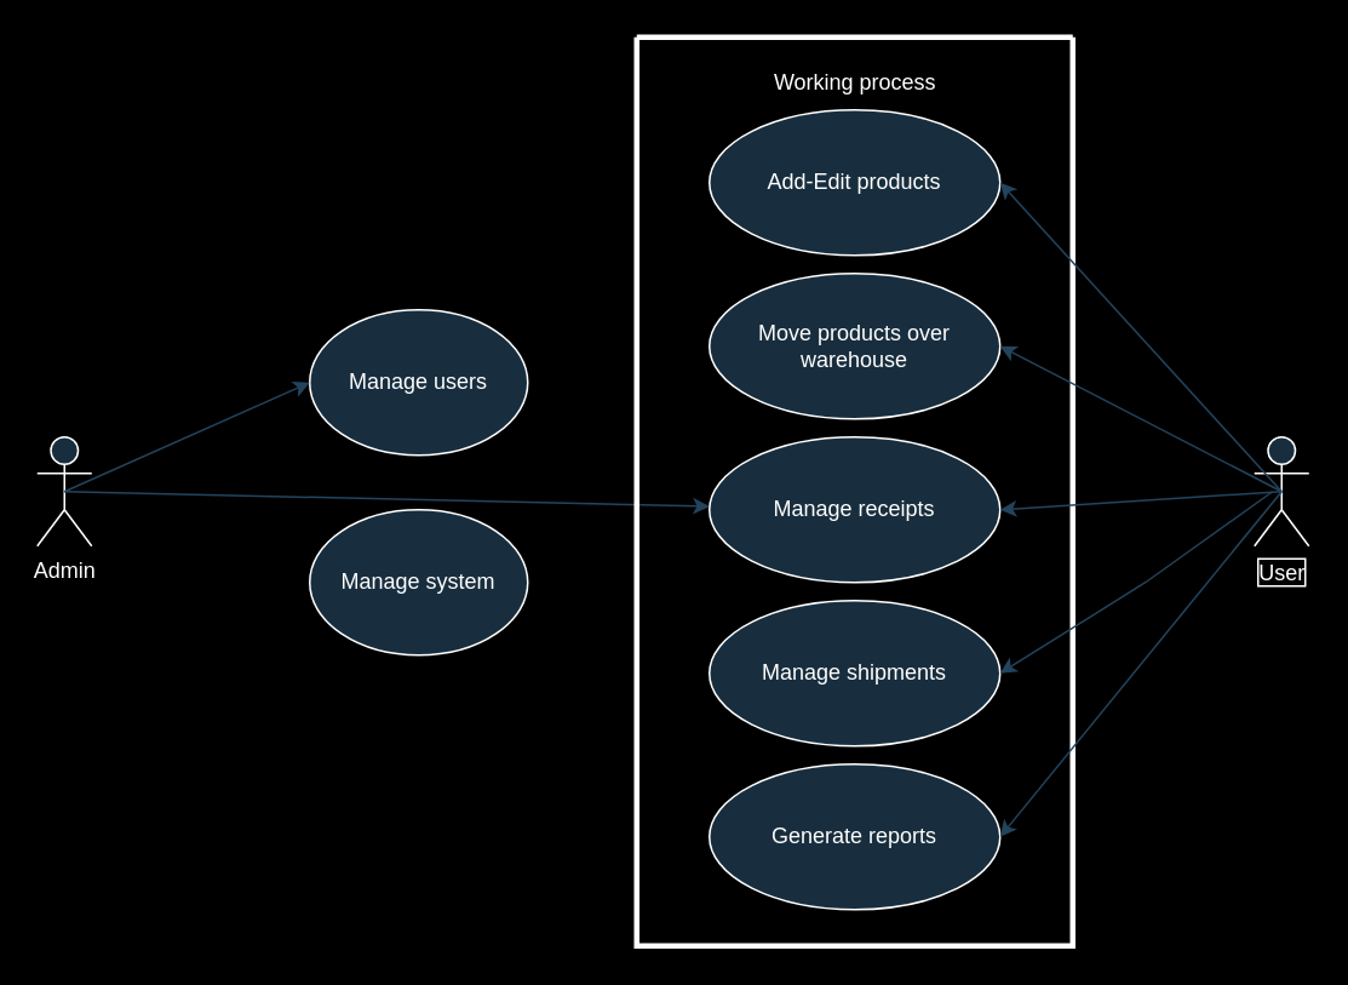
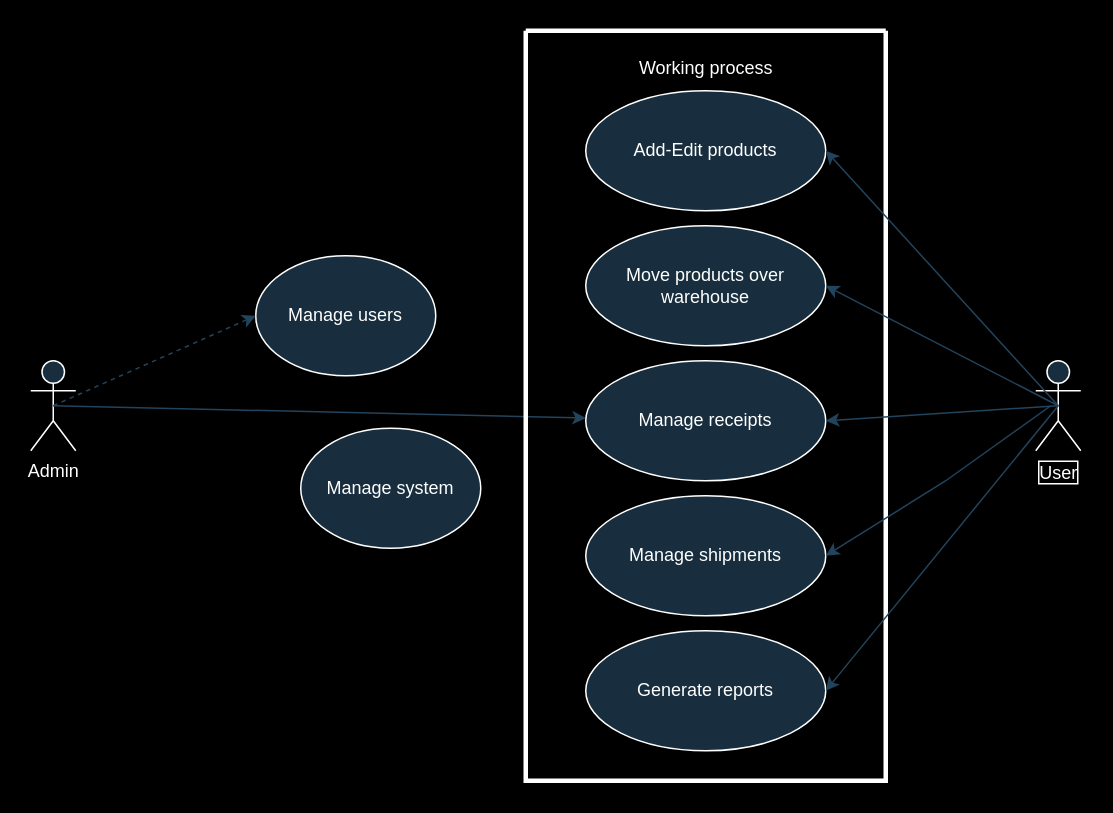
- <mxCell id="5" value="" style="endArrow=classic;html=1;rounded=0;entryX=0;entryY=0.5;entryDx=0;entryDy=0;exitX=0.5;exitY=0.5;exitDx=0;exitDy=0;exitPerimeter=0;strokeColor=#23445D;labelBackgroundColor=none;fontColor=default;" edge="1" parent="1" source="2" target="3"><mxGeometry width="50" height="50" relative="1" as="geometry"><mxPoint x="50" y="280" as="sourcePoint" /><mxPoint x="100" y="230" as="targetPoint" /></mxGeometry></mxCell>
+ <mxCell id="5" value="" style="endArrow=classic;html=1;rounded=0;entryX=0;entryY=0.5;entryDx=0;entryDy=0;exitX=0.5;exitY=0.5;exitDx=0;exitDy=0;exitPerimeter=0;strokeColor=#23445D;labelBackgroundColor=none;fontColor=default;dashed=1;" edge="1" parent="1" source="2" target="3"><mxGeometry width="50" height="50" relative="1" as="geometry"><mxPoint x="50" y="280" as="sourcePoint" /><mxPoint x="100" y="230" as="targetPoint" /></mxGeometry></mxCell>
- <mxCell id="4" value="Manage system" style="ellipse;whiteSpace=wrap;html=1;strokeColor=#FFFFFF;fillColor=#182E3E;fontColor=#FFFFFF;labelBackgroundColor=none;" vertex="1" parent="1"><mxGeometry x="170" y="280" width="120" height="80" as="geometry" /></mxCell>
+ <mxCell id="4" value="Manage system" style="ellipse;whiteSpace=wrap;html=1;strokeColor=#FFFFFF;fillColor=#182E3E;fontColor=#FFFFFF;labelBackgroundColor=none;" vertex="1" parent="1"><mxGeometry x="200" y="285" width="120" height="80" as="geometry" /></mxCell>
